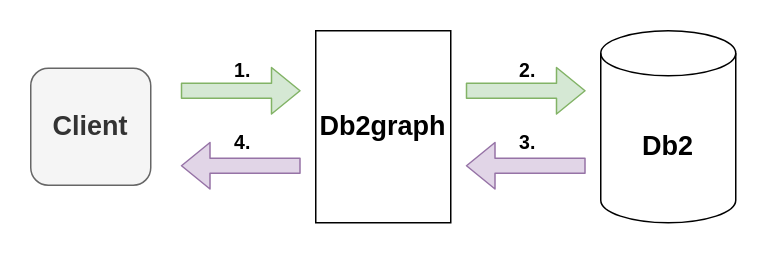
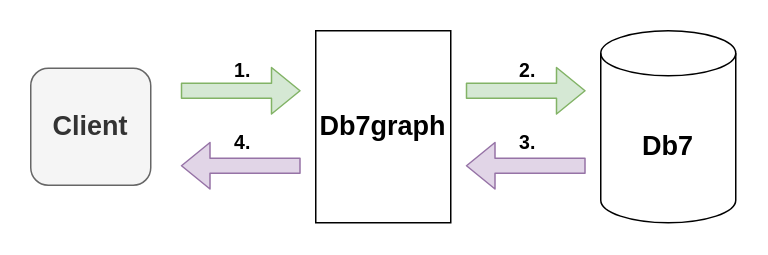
- <mxCell id="3" value="&lt;b&gt;&lt;font style=&quot;font-size: 18px&quot;&gt;Db2graph&lt;/font&gt;&lt;/b&gt;" style="rounded=0;whiteSpace=wrap;html=1;" vertex="1" parent="1"><mxGeometry x="210" width="90" height="128" as="geometry" y="20" /></mxCell>
+ <mxCell id="3" value="&lt;b&gt;&lt;font style=&quot;font-size: 18px&quot;&gt;Db7graph&lt;/font&gt;&lt;/b&gt;" style="rounded=0;whiteSpace=wrap;html=1;" vertex="1" parent="1"><mxGeometry x="210" width="90" height="128" as="geometry" y="20" /></mxCell>
- <mxCell id="2" value="&lt;b&gt;&lt;font style=&quot;font-size: 18px&quot;&gt;Db2&lt;/font&gt;&lt;/b&gt;" style="shape=cylinder3;whiteSpace=wrap;html=1;boundedLbl=1;backgroundOutline=1;size=15;" vertex="1" parent="1"><mxGeometry x="400" width="90" height="128" as="geometry" y="20" /></mxCell>
+ <mxCell id="2" value="&lt;b&gt;&lt;font style=&quot;font-size: 18px&quot;&gt;Db7&lt;/font&gt;&lt;/b&gt;" style="shape=cylinder3;whiteSpace=wrap;html=1;boundedLbl=1;backgroundOutline=1;size=15;" vertex="1" parent="1"><mxGeometry x="400" width="90" height="128" as="geometry" y="20" /></mxCell>
